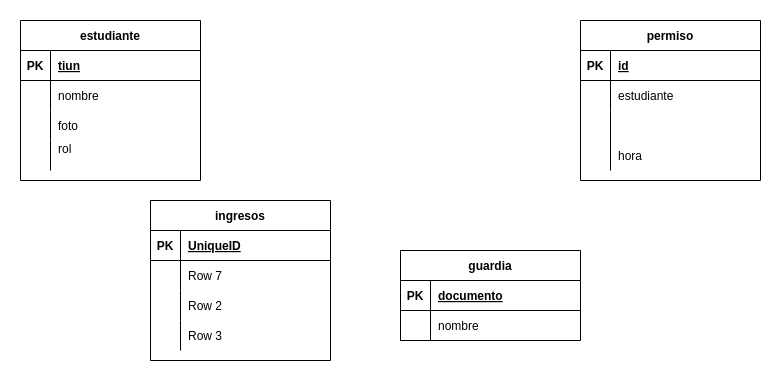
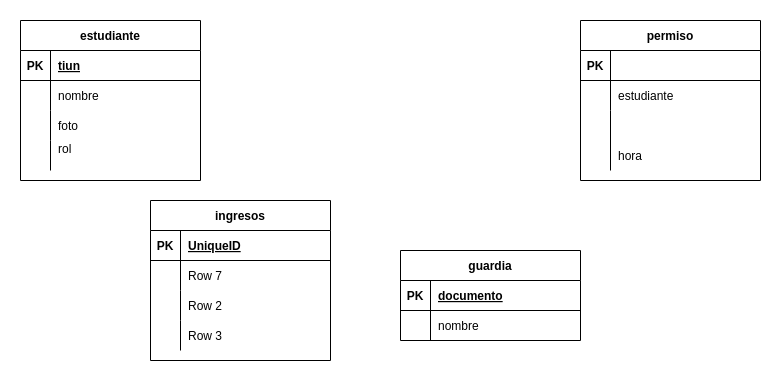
- <mxCell id="25" value="id" style="shape=partialRectangle;connectable=0;fillColor=none;top=0;left=0;bottom=0;right=0;align=left;spacingLeft=6;fontStyle=5;overflow=hidden;" parent="23" vertex="1"><mxGeometry x="30" width="150" height="30" as="geometry" /></mxCell>
